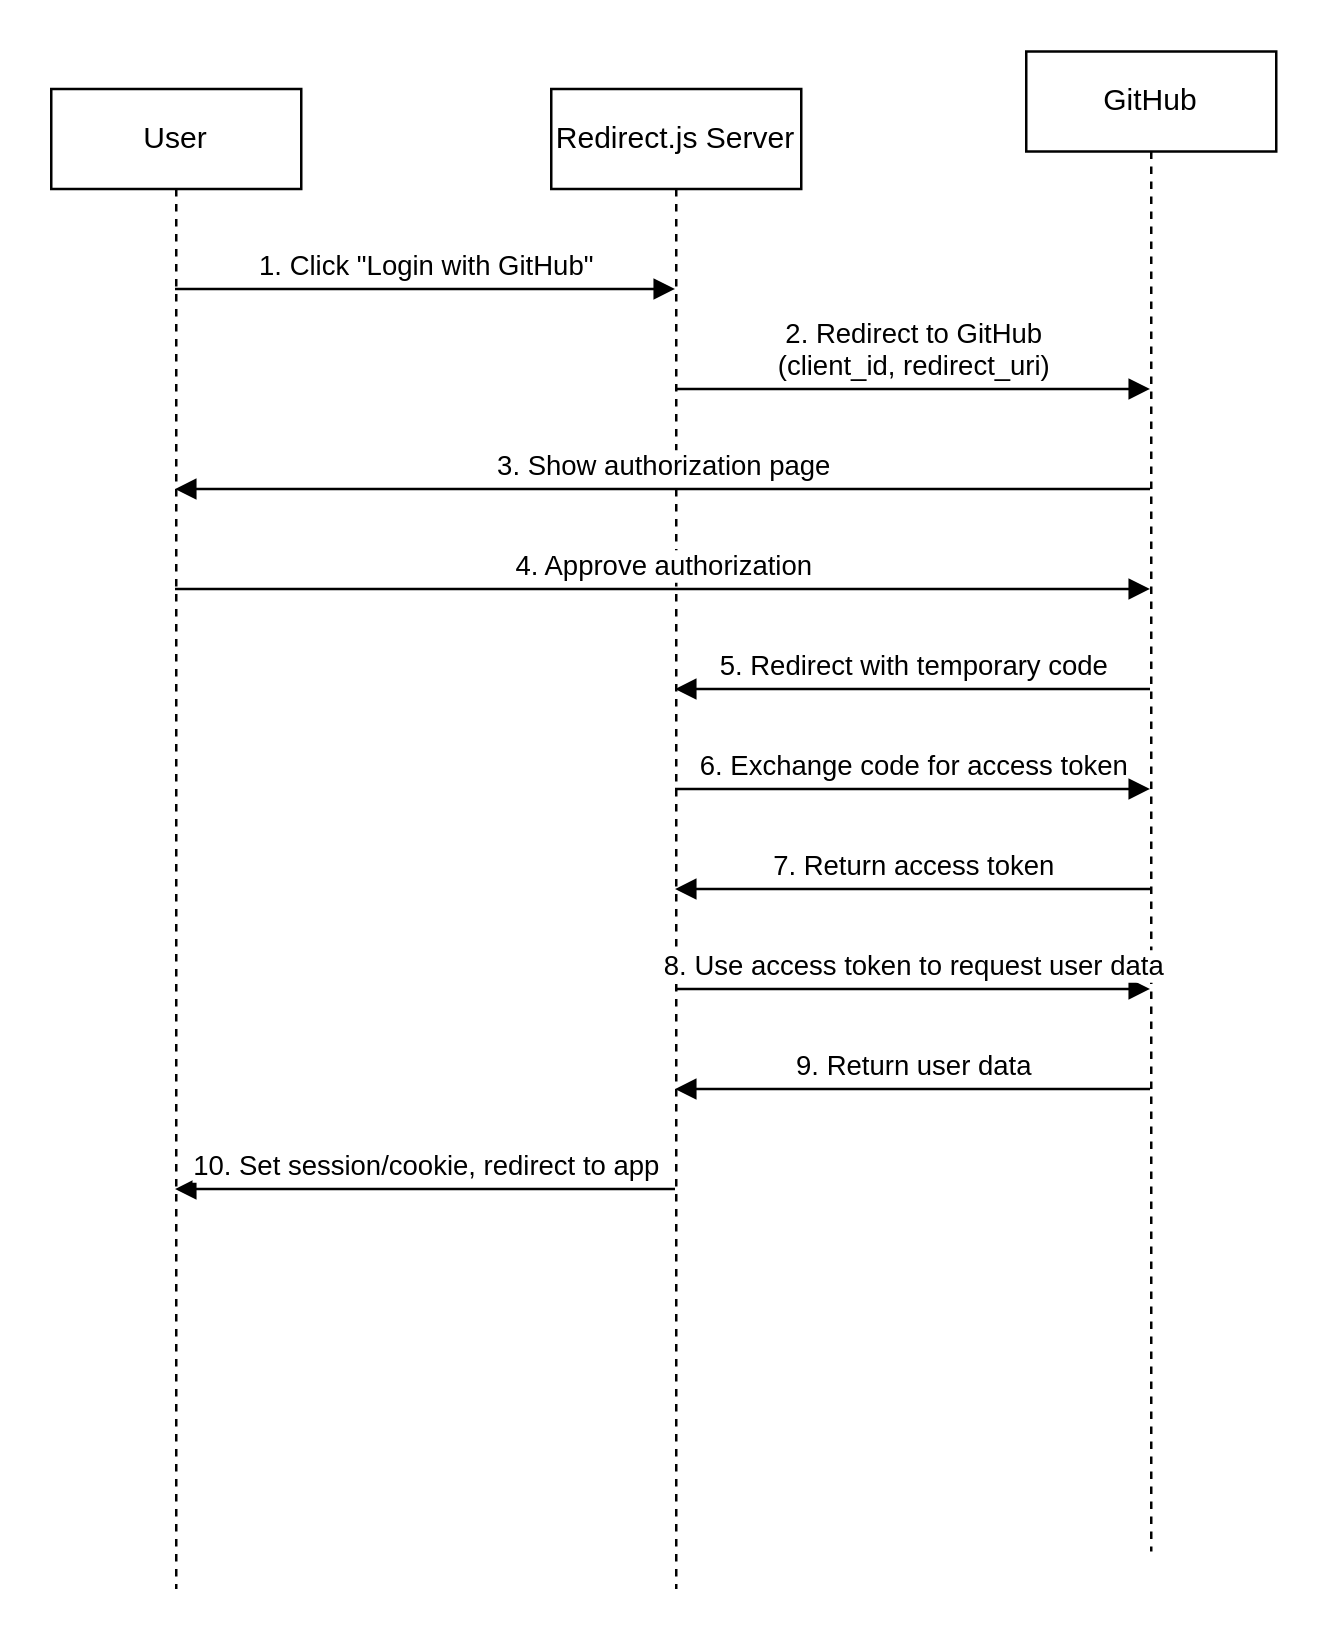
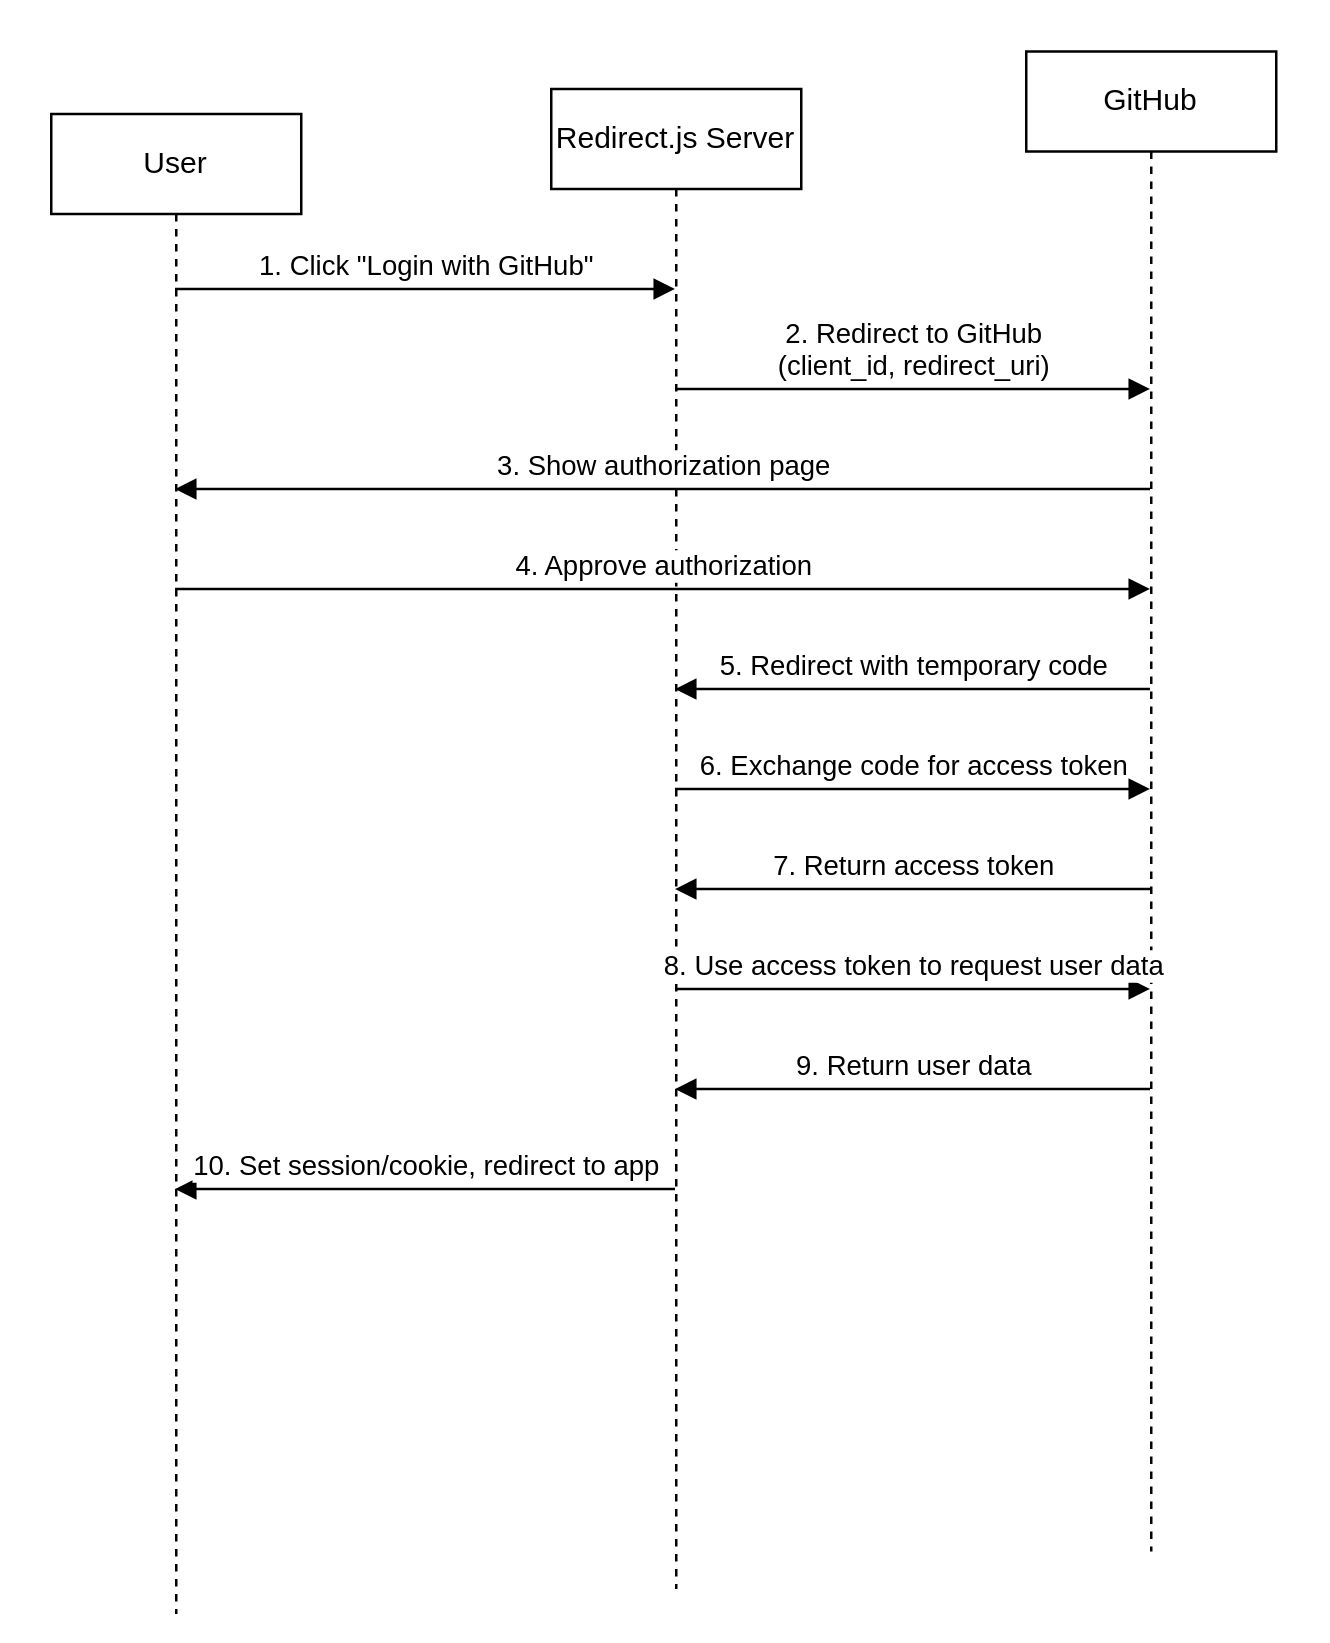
- <mxCell id="2" value="User" style="shape=umlLifeline;perimeter=lifelinePerimeter;whiteSpace=wrap;html=1;container=1;collapsible=0;recursiveResize=0;outlineConnect=0;" vertex="1" parent="1"><mxGeometry x="20" y="35" width="100" height="600" as="geometry" /></mxCell>
+ <mxCell id="2" value="User" style="shape=umlLifeline;perimeter=lifelinePerimeter;whiteSpace=wrap;html=1;container=1;collapsible=0;recursiveResize=0;outlineConnect=0;" vertex="1" parent="1"><mxGeometry x="20" y="45" width="100" height="600" as="geometry" /></mxCell>
